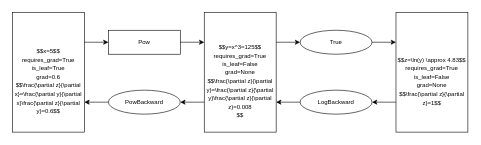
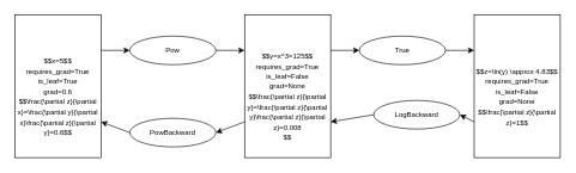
- <mxCell id="3" value="&lt;font style=&quot;font-size: 10px&quot;&gt;Pow&lt;/font&gt;" style="whiteSpace=wrap;html=1;rounded=0;" parent="1" vertex="1"><mxGeometry x="180" y="50" width="120" height="40" as="geometry" /></mxCell>
+ <mxCell id="3" value="&lt;font style=&quot;font-size: 10px&quot;&gt;Pow&lt;/font&gt;" style="ellipse;whiteSpace=wrap;html=1;" parent="1" vertex="1"><mxGeometry x="180" y="50" width="120" height="40" as="geometry" /></mxCell>
- <mxCell id="7" value="&lt;font style=&quot;font-size: 10px&quot;&gt;PowBackward&lt;/font&gt;" style="ellipse;whiteSpace=wrap;html=1;" parent="1" vertex="1"><mxGeometry x="180" y="150" width="120" height="40" as="geometry" /></mxCell>
+ <mxCell id="7" value="&lt;font style=&quot;font-size: 10px&quot;&gt;PowBackward&lt;/font&gt;" style="ellipse;whiteSpace=wrap;html=1;" parent="1" vertex="1"><mxGeometry x="180" y="165" width="120" height="40" as="geometry" /></mxCell>
- <mxCell id="8" value="&lt;font style=&quot;font-size: 10px&quot;&gt;LogBackward&lt;/font&gt;" style="ellipse;whiteSpace=wrap;html=1;" parent="1" vertex="1"><mxGeometry x="500" y="150" width="120" height="40" as="geometry" /></mxCell>
+ <mxCell id="8" value="&lt;font style=&quot;font-size: 10px&quot;&gt;LogBackward&lt;/font&gt;" style="ellipse;whiteSpace=wrap;html=1;" parent="1" vertex="1"><mxGeometry x="520" y="140" width="120" height="40" as="geometry" /></mxCell>
